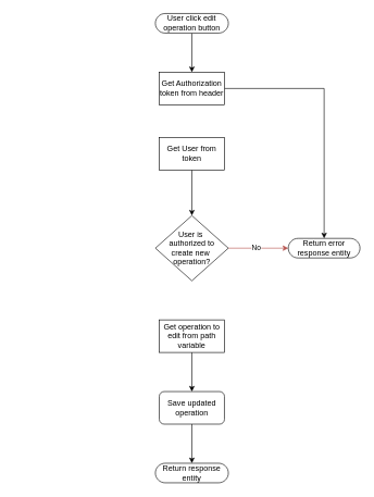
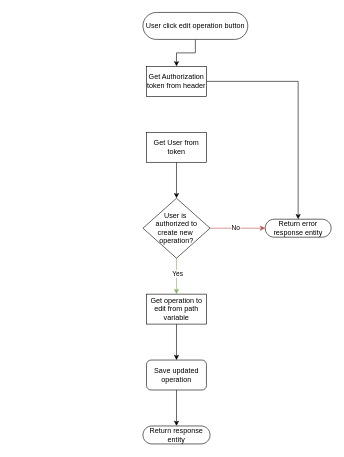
- <mxCell id="5" value="User click edit operation button" style="html=1;dashed=0;whiteSpace=wrap;shape=mxgraph.dfd.start" vertex="1" parent="1"><mxGeometry x="238" y="20" width="112" height="30" as="geometry" /></mxCell>
+ <mxCell id="5" value="User click edit operation button" style="html=1;dashed=0;whiteSpace=wrap;shape=mxgraph.dfd.start" vertex="1" parent="1"><mxGeometry x="238" y="20" width="175" height="45" as="geometry" /></mxCell>
- <mxCell id="17" value="Get User from token" style="html=1;dashed=0;whiteSpace=wrap;" vertex="1" parent="1"><mxGeometry x="244" y="210" width="100" height="50" as="geometry" /></mxCell>
+ <mxCell id="17" value="Get User from token" style="html=1;dashed=0;whiteSpace=wrap;" vertex="1" parent="1"><mxGeometry x="244" y="220" width="100" height="50" as="geometry" /></mxCell>
+ <mxCell id="11" style="edgeStyle=orthogonalEdgeStyle;rounded=0;orthogonalLoop=1;jettySize=auto;html=1;fillColor=#d5e8d4;strokeColor=#82b366;" edge="1" parent="1" source="15" target="20"><mxGeometry relative="1" as="geometry" /></mxCell>
+ <mxCell id="12" value="Yes" style="edgeLabel;html=1;align=center;verticalAlign=middle;resizable=0;points=[];" vertex="1" connectable="0" parent="11"><mxGeometry x="-0.172" y="1" relative="1" as="geometry"><mxPoint as="offset" /></mxGeometry></mxCell>
